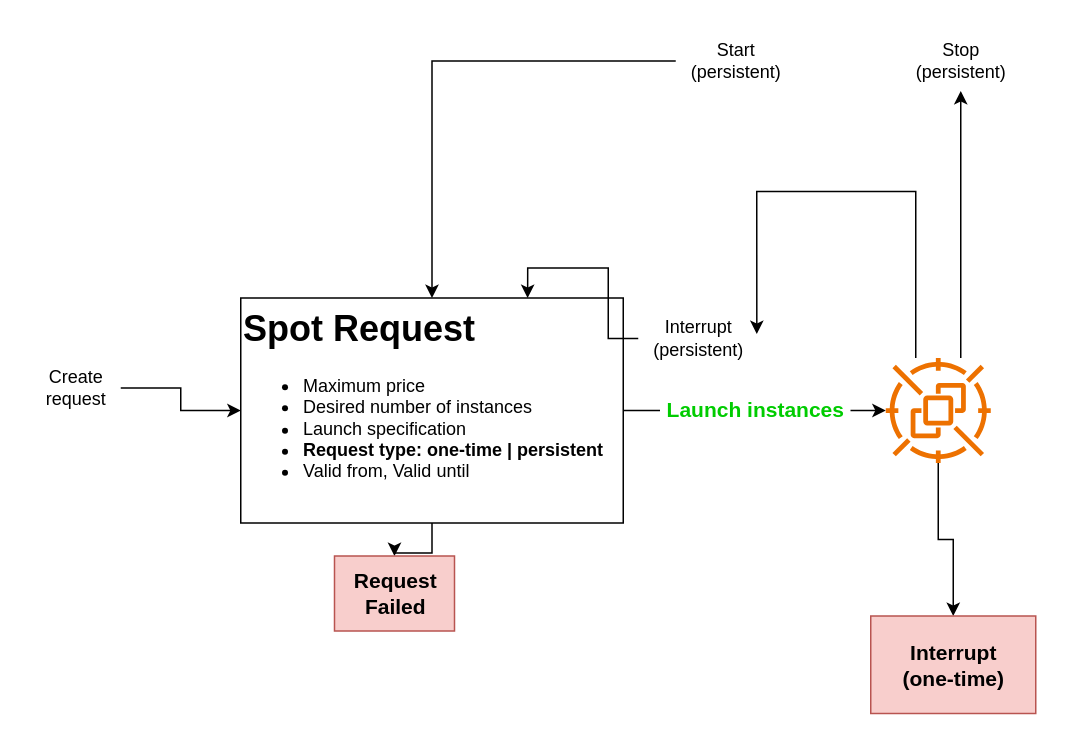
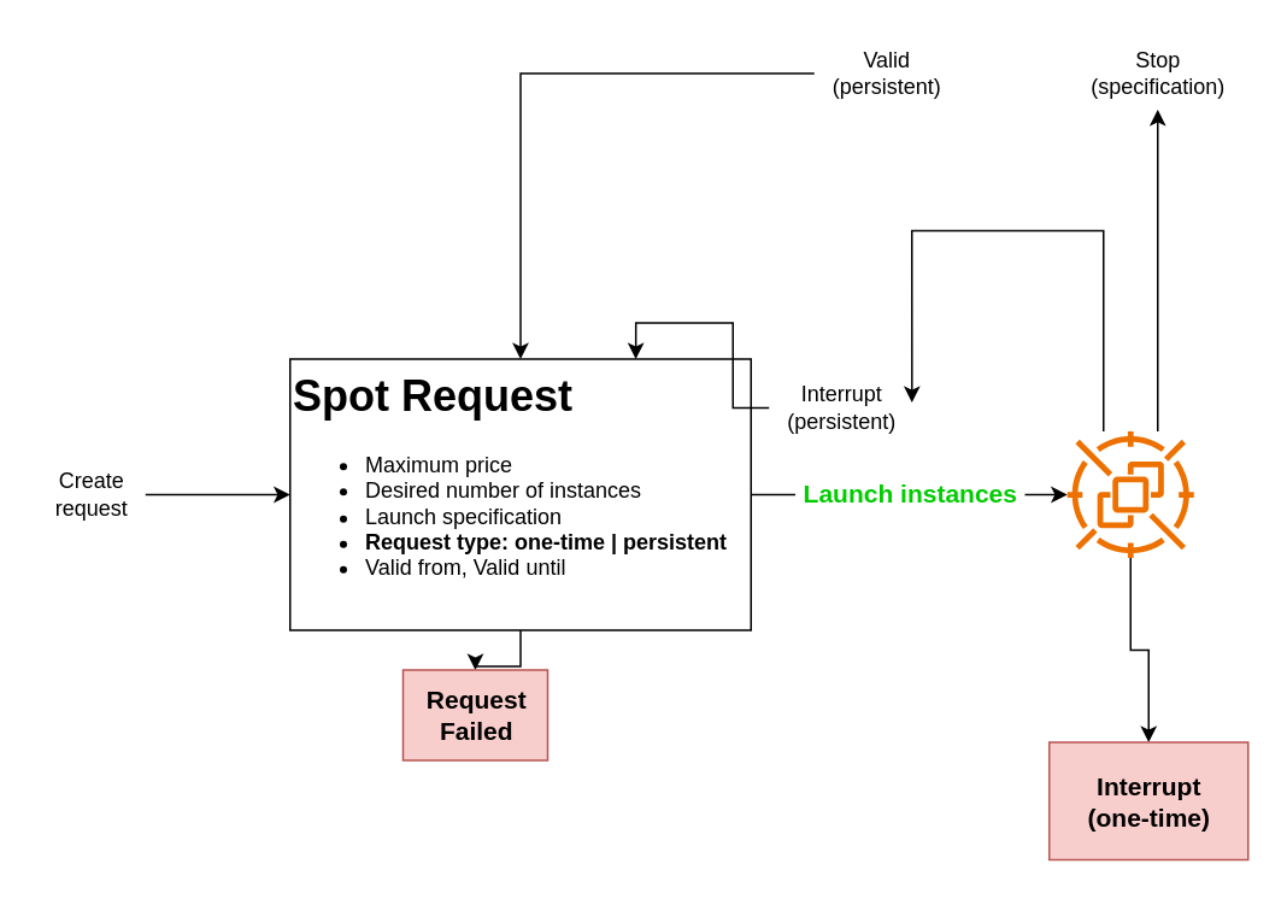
- <mxCell id="14" value="Start&lt;div&gt;(persistent)&lt;/div&gt;" style="text;html=1;align=center;verticalAlign=middle;resizable=0;points=[];autosize=1;strokeColor=none;fillColor=none;" vertex="1" parent="1"><mxGeometry x="450" y="20" width="80" height="40" as="geometry" /></mxCell>
+ <mxCell id="14" value="Valid&lt;div&gt;(persistent)&lt;/div&gt;" style="text;html=1;align=center;verticalAlign=middle;resizable=0;points=[];autosize=1;strokeColor=none;fillColor=none;" vertex="1" parent="1"><mxGeometry x="450" y="20" width="80" height="40" as="geometry" /></mxCell>
- <mxCell id="12" value="Stop&lt;div&gt;(persistent)&lt;/div&gt;" style="text;html=1;align=center;verticalAlign=middle;resizable=0;points=[];autosize=1;strokeColor=none;fillColor=none;" vertex="1" parent="1"><mxGeometry x="600" y="20" width="80" height="40" as="geometry" /></mxCell>
+ <mxCell id="12" value="Stop&lt;div&gt;(specification)&lt;/div&gt;" style="text;html=1;align=center;verticalAlign=middle;resizable=0;points=[];autosize=1;strokeColor=none;fillColor=none;" vertex="1" parent="1"><mxGeometry x="600" y="20" width="80" height="40" as="geometry" /></mxCell>
- <mxCell id="9" value="Create&lt;div&gt;request&lt;/div&gt;" style="text;html=1;align=center;verticalAlign=middle;resizable=0;points=[];autosize=1;strokeColor=none;fillColor=none;" vertex="1" parent="1"><mxGeometry x="20" y="238" width="60" height="40" as="geometry" /></mxCell>
+ <mxCell id="9" value="Create&lt;div&gt;request&lt;/div&gt;" style="text;html=1;align=center;verticalAlign=middle;resizable=0;points=[];autosize=1;strokeColor=none;fillColor=none;" vertex="1" parent="1"><mxGeometry x="20" y="253" width="60" height="40" as="geometry" /></mxCell>
